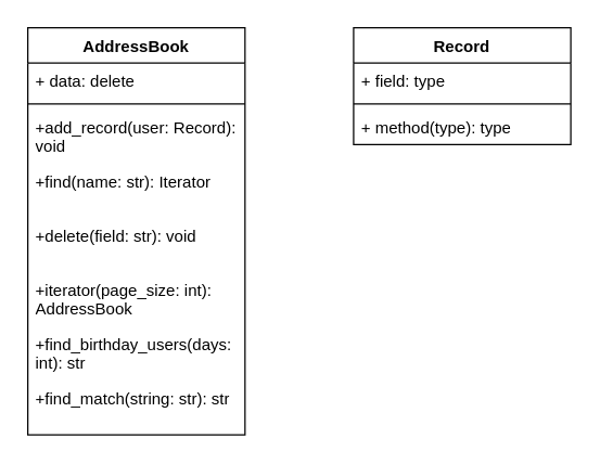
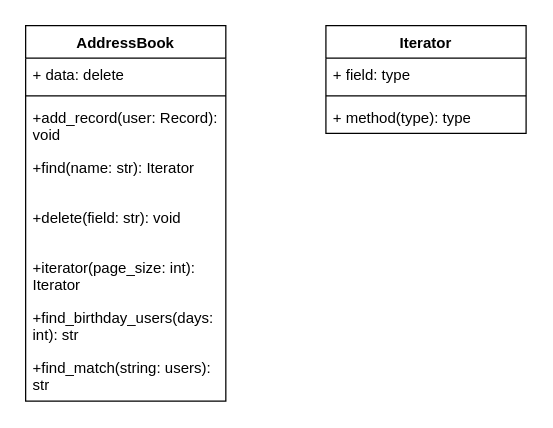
- <mxCell id="11" value="Record" style="swimlane;fontStyle=1;align=center;verticalAlign=top;childLayout=stackLayout;horizontal=1;startSize=26;horizontalStack=0;resizeParent=1;resizeParentMax=0;resizeLast=0;collapsible=1;marginBottom=0;whiteSpace=wrap;html=1;" vertex="1" parent="1"><mxGeometry x="260" y="20" width="160" height="86" as="geometry" /></mxCell>
+ <mxCell id="11" value="Iterator" style="swimlane;fontStyle=1;align=center;verticalAlign=top;childLayout=stackLayout;horizontal=1;startSize=26;horizontalStack=0;resizeParent=1;resizeParentMax=0;resizeLast=0;collapsible=1;marginBottom=0;whiteSpace=wrap;html=1;" vertex="1" parent="1"><mxGeometry x="260" y="20" width="160" height="86" as="geometry" /></mxCell>
- <mxCell id="8" value="+iterator(page_size: int): AddressBook" style="text;strokeColor=none;fillColor=none;align=left;verticalAlign=top;spacingLeft=4;spacingRight=4;overflow=hidden;rotatable=0;points=[[0,0.5],[1,0.5]];portConstraint=eastwest;whiteSpace=wrap;html=1;" vertex="1" parent="2"><mxGeometry y="180" width="160" height="40" as="geometry" /></mxCell>
+ <mxCell id="8" value="+iterator(page_size: int): Iterator" style="text;strokeColor=none;fillColor=none;align=left;verticalAlign=top;spacingLeft=4;spacingRight=4;overflow=hidden;rotatable=0;points=[[0,0.5],[1,0.5]];portConstraint=eastwest;whiteSpace=wrap;html=1;" vertex="1" parent="2"><mxGeometry y="180" width="160" height="40" as="geometry" /></mxCell>
- <mxCell id="10" value="+find_match(string: str): str" style="text;strokeColor=none;fillColor=none;align=left;verticalAlign=top;spacingLeft=4;spacingRight=4;overflow=hidden;rotatable=0;points=[[0,0.5],[1,0.5]];portConstraint=eastwest;whiteSpace=wrap;html=1;" vertex="1" parent="2"><mxGeometry y="260" width="160" height="40" as="geometry" /></mxCell>
+ <mxCell id="10" value="+find_match(string: users): str" style="text;strokeColor=none;fillColor=none;align=left;verticalAlign=top;spacingLeft=4;spacingRight=4;overflow=hidden;rotatable=0;points=[[0,0.5],[1,0.5]];portConstraint=eastwest;whiteSpace=wrap;html=1;" vertex="1" parent="2"><mxGeometry y="260" width="160" height="40" as="geometry" /></mxCell>
